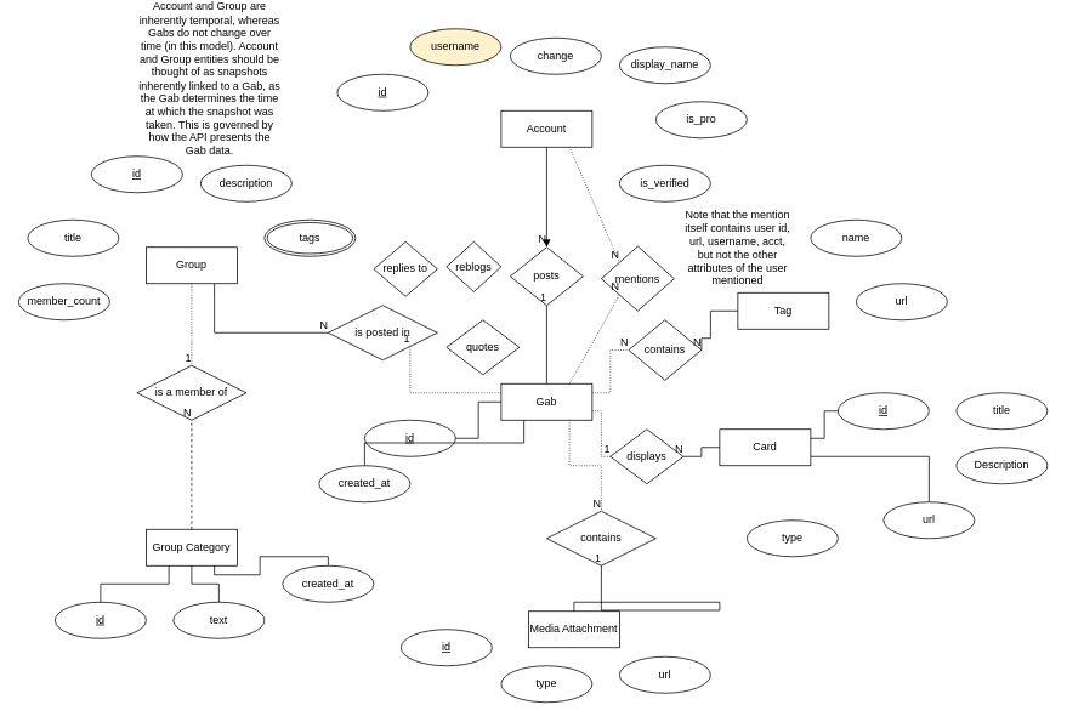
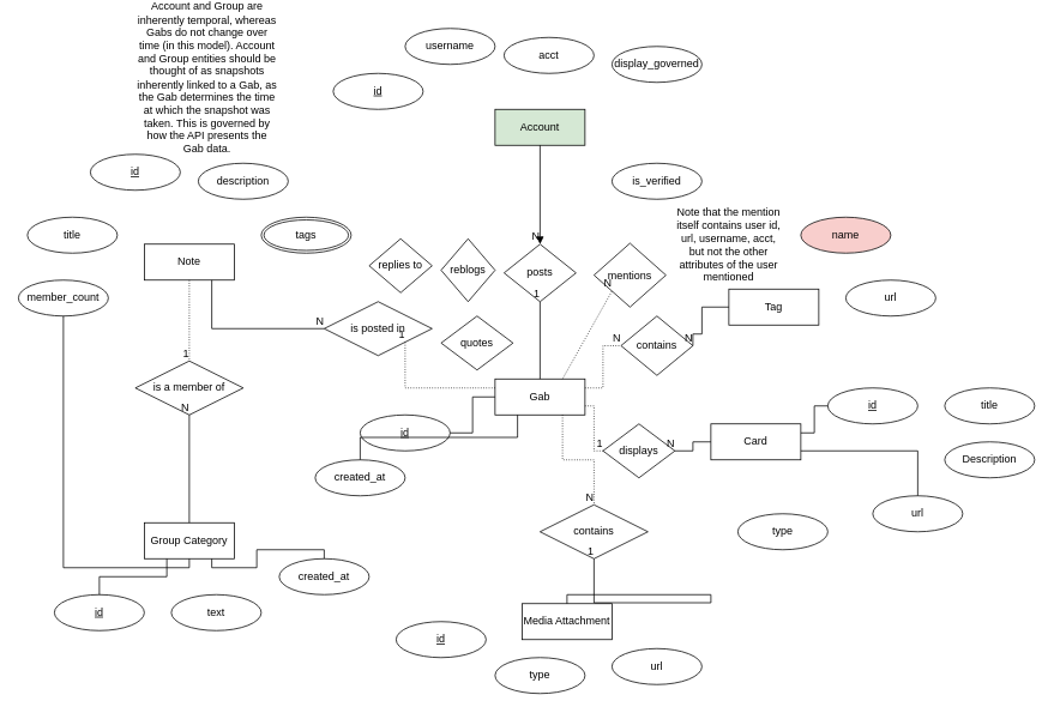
- <mxCell id="9" value="&lt;div&gt;username&lt;/div&gt;" style="ellipse;whiteSpace=wrap;html=1;align=center;fontSize=12;fillColor=#fff2cc;" parent="1" vertex="1"><mxGeometry x="450" y="20" width="100" height="40" as="geometry" /></mxCell>
+ <mxCell id="9" value="&lt;div&gt;username&lt;/div&gt;" style="ellipse;whiteSpace=wrap;html=1;align=center;fontSize=12;" parent="1" vertex="1"><mxGeometry x="450" y="20" width="100" height="40" as="geometry" /></mxCell>
- <mxCell id="10" value="&lt;div&gt;change&lt;/div&gt;" style="ellipse;whiteSpace=wrap;html=1;align=center;fontSize=12;" parent="1" vertex="1"><mxGeometry x="560" y="30" width="100" height="40" as="geometry" /></mxCell>
+ <mxCell id="10" value="&lt;div&gt;acct&lt;/div&gt;" style="ellipse;whiteSpace=wrap;html=1;align=center;fontSize=12;" parent="1" vertex="1"><mxGeometry x="560" y="30" width="100" height="40" as="geometry" /></mxCell>
- <mxCell id="11" value="display_name" style="ellipse;whiteSpace=wrap;html=1;align=center;fontSize=12;" parent="1" vertex="1"><mxGeometry x="680" y="40" width="100" height="40" as="geometry" /></mxCell>
+ <mxCell id="11" value="display_governed" style="ellipse;whiteSpace=wrap;html=1;align=center;fontSize=12;" parent="1" vertex="1"><mxGeometry x="680" y="40" width="100" height="40" as="geometry" /></mxCell>
- <mxCell id="61" value="is_pro" style="ellipse;whiteSpace=wrap;html=1;align=center;fontSize=12;" parent="1" vertex="1"><mxGeometry x="720" y="100" width="100" height="40" as="geometry" /></mxCell>
- <mxCell id="3" value="Account" style="whiteSpace=wrap;html=1;align=center;fontSize=12;" parent="1" vertex="1"><mxGeometry x="550" y="110" width="100" height="40" as="geometry" /></mxCell>
+ <mxCell id="3" value="Account" style="whiteSpace=wrap;html=1;align=center;fontSize=12;fillColor=#d5e8d4;" parent="1" vertex="1"><mxGeometry x="550" y="110" width="100" height="40" as="geometry" /></mxCell>
- <mxCell id="22" value="&lt;div&gt;name&lt;/div&gt;" style="ellipse;whiteSpace=wrap;html=1;align=center;fontSize=12;" parent="1" vertex="1"><mxGeometry x="890" y="230" width="100" height="40" as="geometry" /></mxCell>
+ <mxCell id="22" value="&lt;div&gt;name&lt;/div&gt;" style="ellipse;whiteSpace=wrap;html=1;align=center;fontSize=12;fillColor=#f8cecc;" parent="1" vertex="1"><mxGeometry x="890" y="230" width="100" height="40" as="geometry" /></mxCell>
- <mxCell id="78" value="" style="endArrow=none;html=1;rounded=0;dashed=1;dashPattern=1 2;exitX=0.75;exitY=1;exitDx=0;exitDy=0;entryX=0;entryY=0;entryDx=0;entryDy=0;" edge="1" parent="1" source="3" target="75"><mxGeometry relative="1" as="geometry"><mxPoint x="510" y="540" as="sourcePoint" /><mxPoint x="670" y="540" as="targetPoint" /></mxGeometry></mxCell>
- <mxCell id="79" value="N" style="resizable=0;html=1;align=right;verticalAlign=bottom;" connectable="0" vertex="1" parent="78"><mxGeometry x="1" relative="1" as="geometry" /></mxCell>
- <mxCell id="12" value="Group" style="whiteSpace=wrap;html=1;align=center;fontSize=12;" parent="1" vertex="1"><mxGeometry x="160" y="260" width="100" height="40" as="geometry" /></mxCell>
+ <mxCell id="12" value="Note" style="whiteSpace=wrap;html=1;align=center;fontSize=12;" parent="1" vertex="1"><mxGeometry x="160" y="260" width="100" height="40" as="geometry" /></mxCell>
- <mxCell id="73" value="reblogs" style="shape=rhombus;perimeter=rhombusPerimeter;whiteSpace=wrap;html=1;align=center;fontSize=12;" parent="1" vertex="1"><mxGeometry x="490" y="254" width="60" height="55" as="geometry" /></mxCell>
+ <mxCell id="73" value="reblogs" style="shape=rhombus;perimeter=rhombusPerimeter;whiteSpace=wrap;html=1;align=center;fontSize=12;" parent="1" vertex="1"><mxGeometry x="490" y="254" width="60" height="70" as="geometry" /></mxCell>
- <mxCell id="54" value="" style="endArrow=none;html=1;rounded=0;edgeStyle=orthogonalEdgeStyle;fontSize=12;exitX=0.5;exitY=0;exitDx=0;exitDy=0;entryX=0.5;entryY=1;entryDx=0;entryDy=0;dashed=1;" parent="1" source="44" target="51" edge="1"><mxGeometry relative="1" as="geometry"><mxPoint x="510" y="360" as="sourcePoint" /><mxPoint x="670" y="360" as="targetPoint" /></mxGeometry></mxCell>
+ <mxCell id="54" value="" style="endArrow=none;html=1;rounded=0;edgeStyle=orthogonalEdgeStyle;fontSize=12;exitX=0.5;exitY=0;exitDx=0;exitDy=0;entryX=0.5;entryY=1;entryDx=0;entryDy=0;" parent="1" source="44" target="51" edge="1"><mxGeometry relative="1" as="geometry"><mxPoint x="510" y="360" as="sourcePoint" /><mxPoint x="670" y="360" as="targetPoint" /></mxGeometry></mxCell>
- <mxCell id="49" value="" style="endArrow=none;html=1;rounded=0;edgeStyle=orthogonalEdgeStyle;fontSize=12;exitX=0.5;exitY=1;exitDx=0;exitDy=0;entryX=0.5;entryY=0;entryDx=0;entryDy=0;" parent="1" source="44" target="46" edge="1"><mxGeometry relative="1" as="geometry"><mxPoint x="510" y="360" as="sourcePoint" /><mxPoint x="670" y="360" as="targetPoint" /></mxGeometry></mxCell>
+ <mxCell id="49" value="" style="endArrow=none;html=1;rounded=0;edgeStyle=orthogonalEdgeStyle;fontSize=12;exitX=0.5;exitY=1;exitDx=0;exitDy=0;" parent="1" source="44" target="43" edge="1"><mxGeometry relative="1" as="geometry"><mxPoint x="510" y="360" as="sourcePoint" /><mxPoint x="670" y="360" as="targetPoint" /></mxGeometry></mxCell>
